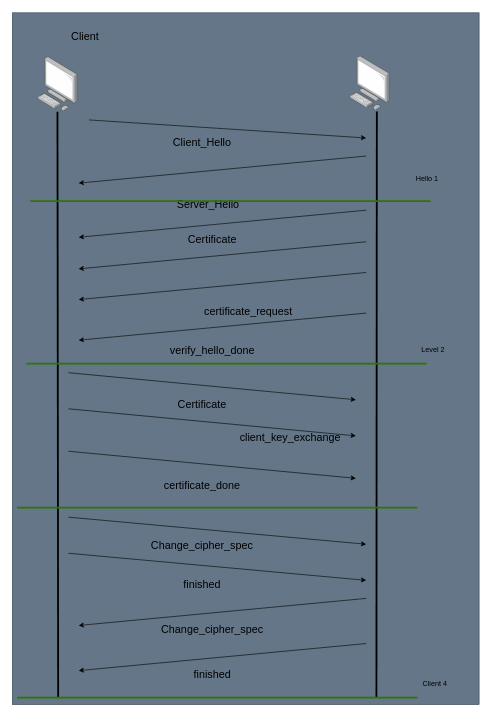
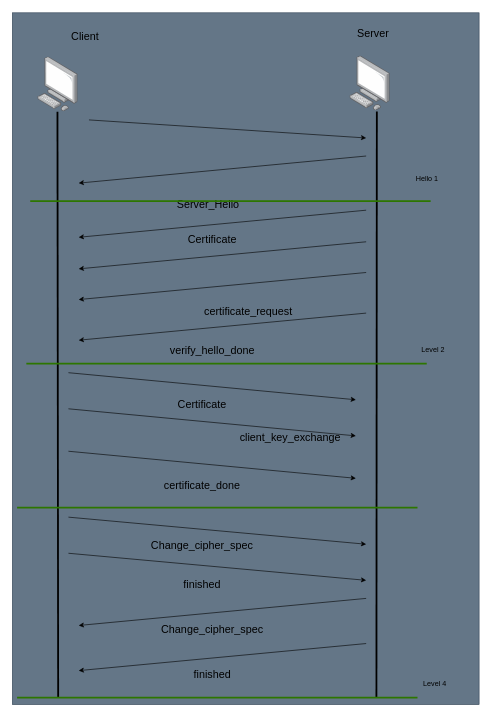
+ <mxCell id="9" value="&lt;font style=&quot;font-size: 18px;&quot;&gt;Server&lt;/font&gt;" style="text;html=1;strokeColor=none;fillColor=none;align=center;verticalAlign=middle;whiteSpace=wrap;rounded=0;" parent="2" vertex="1"><mxGeometry x="542.08" width="102.667" height="45.14" as="geometry" /></mxCell>
- <mxCell id="10" value="&lt;font style=&quot;font-size: 18px;&quot;&gt;Client_Hello&lt;/font&gt;" style="text;html=1;strokeColor=none;fillColor=none;align=center;verticalAlign=middle;whiteSpace=wrap;rounded=0;" parent="2" vertex="1"><mxGeometry x="256.667" y="182.064" width="102.667" height="45.14" as="geometry" /></mxCell>
- <mxCell id="37" value="Client 4" style="text;html=1;strokeColor=none;fillColor=none;align=center;verticalAlign=middle;whiteSpace=wrap;rounded=0;" parent="2" vertex="1"><mxGeometry x="644.747" y="1084.86" width="102.667" height="45.14" as="geometry" /></mxCell>
+ <mxCell id="37" value="Level 4" style="text;html=1;strokeColor=none;fillColor=none;align=center;verticalAlign=middle;whiteSpace=wrap;rounded=0;" parent="2" vertex="1"><mxGeometry x="644.747" y="1084.86" width="102.667" height="45.14" as="geometry" /></mxCell>
